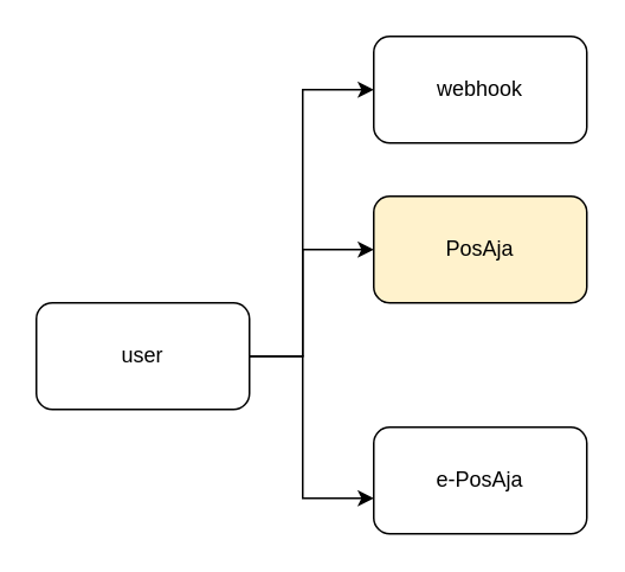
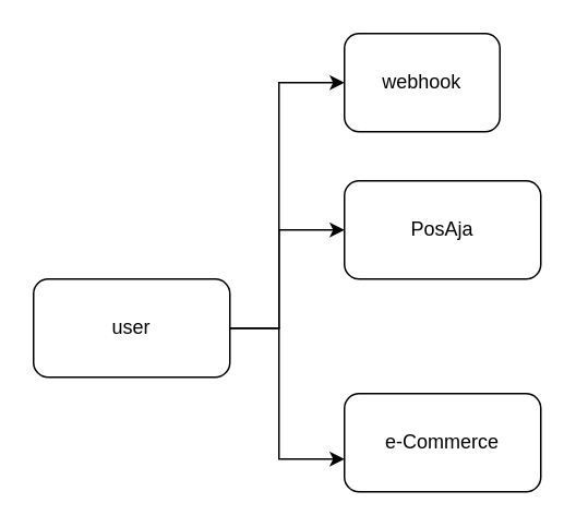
- <mxCell id="5" value="webhook" style="whiteSpace=wrap;html=1;rounded=1;" vertex="1" parent="1"><mxGeometry x="210" y="20" width="120" height="60" as="geometry" /></mxCell>
+ <mxCell id="5" value="webhook" style="whiteSpace=wrap;html=1;rounded=1;" vertex="1" parent="1"><mxGeometry x="210" y="20" width="95" height="60" as="geometry" /></mxCell>
- <mxCell id="6" value="PosAja" style="whiteSpace=wrap;html=1;rounded=1;fillColor=#fff2cc;" vertex="1" parent="1"><mxGeometry x="210" y="110" width="120" height="60" as="geometry" /></mxCell>
+ <mxCell id="6" value="PosAja" style="whiteSpace=wrap;html=1;rounded=1;" vertex="1" parent="1"><mxGeometry x="210" y="110" width="120" height="60" as="geometry" /></mxCell>
- <mxCell id="7" value="e-PosAja" style="whiteSpace=wrap;html=1;rounded=1;" vertex="1" parent="1"><mxGeometry x="210" y="240" width="120" height="60" as="geometry" /></mxCell>
+ <mxCell id="7" value="e-Commerce" style="whiteSpace=wrap;html=1;rounded=1;" vertex="1" parent="1"><mxGeometry x="210" y="240" width="120" height="60" as="geometry" /></mxCell>
